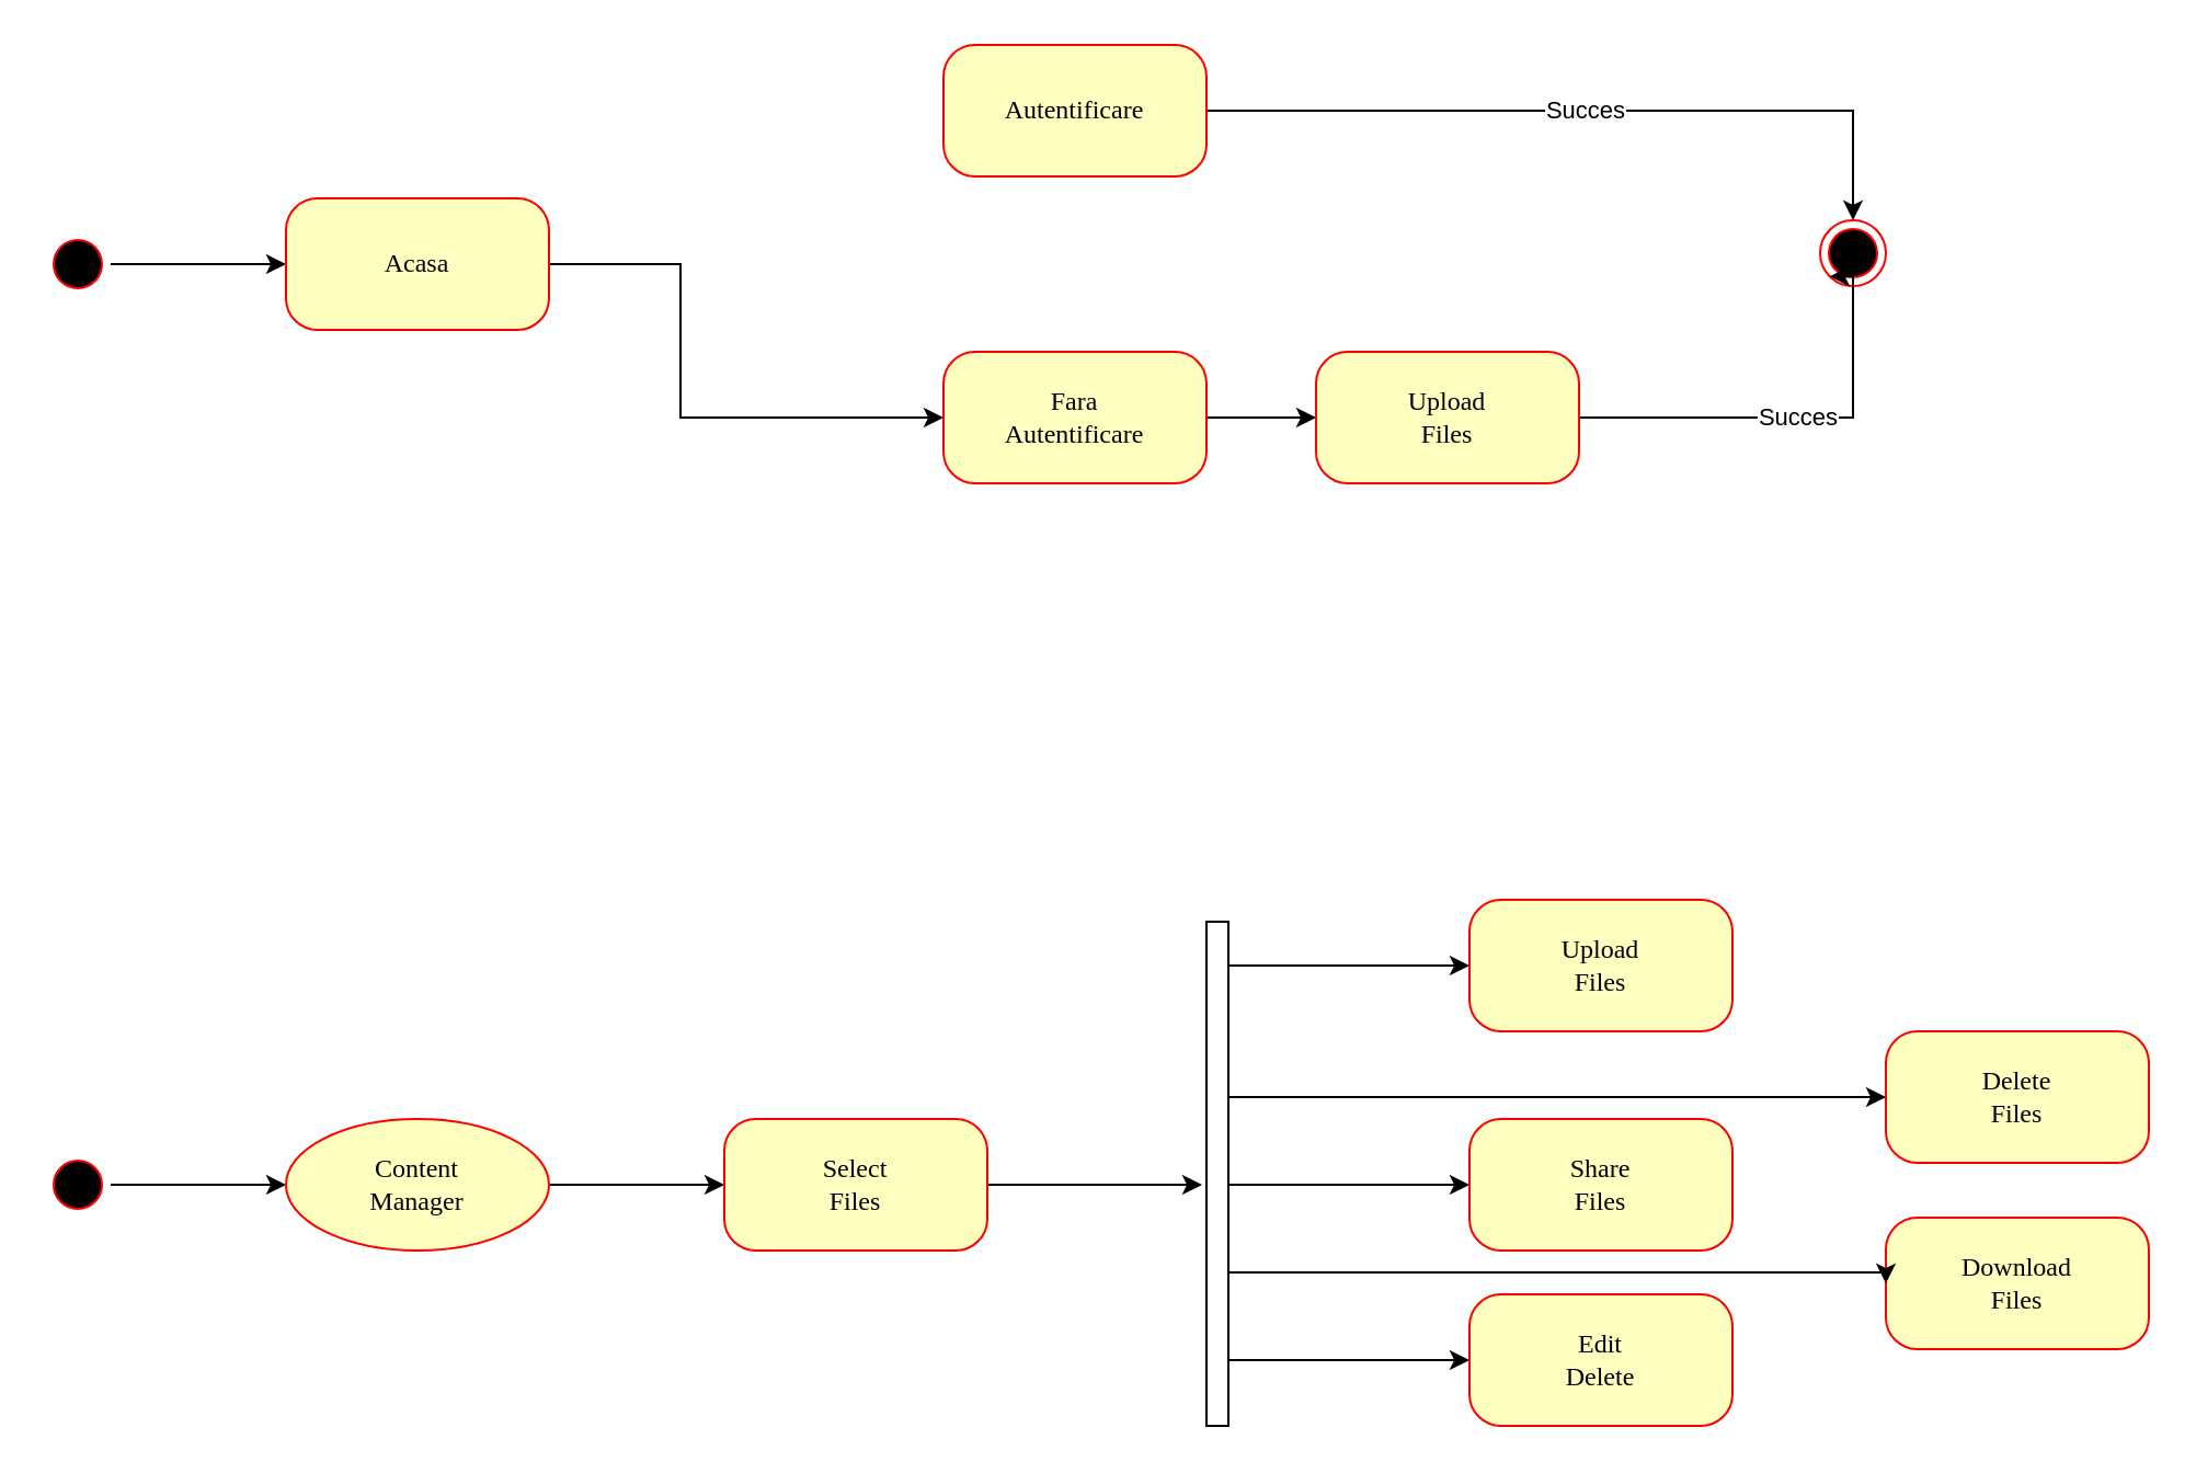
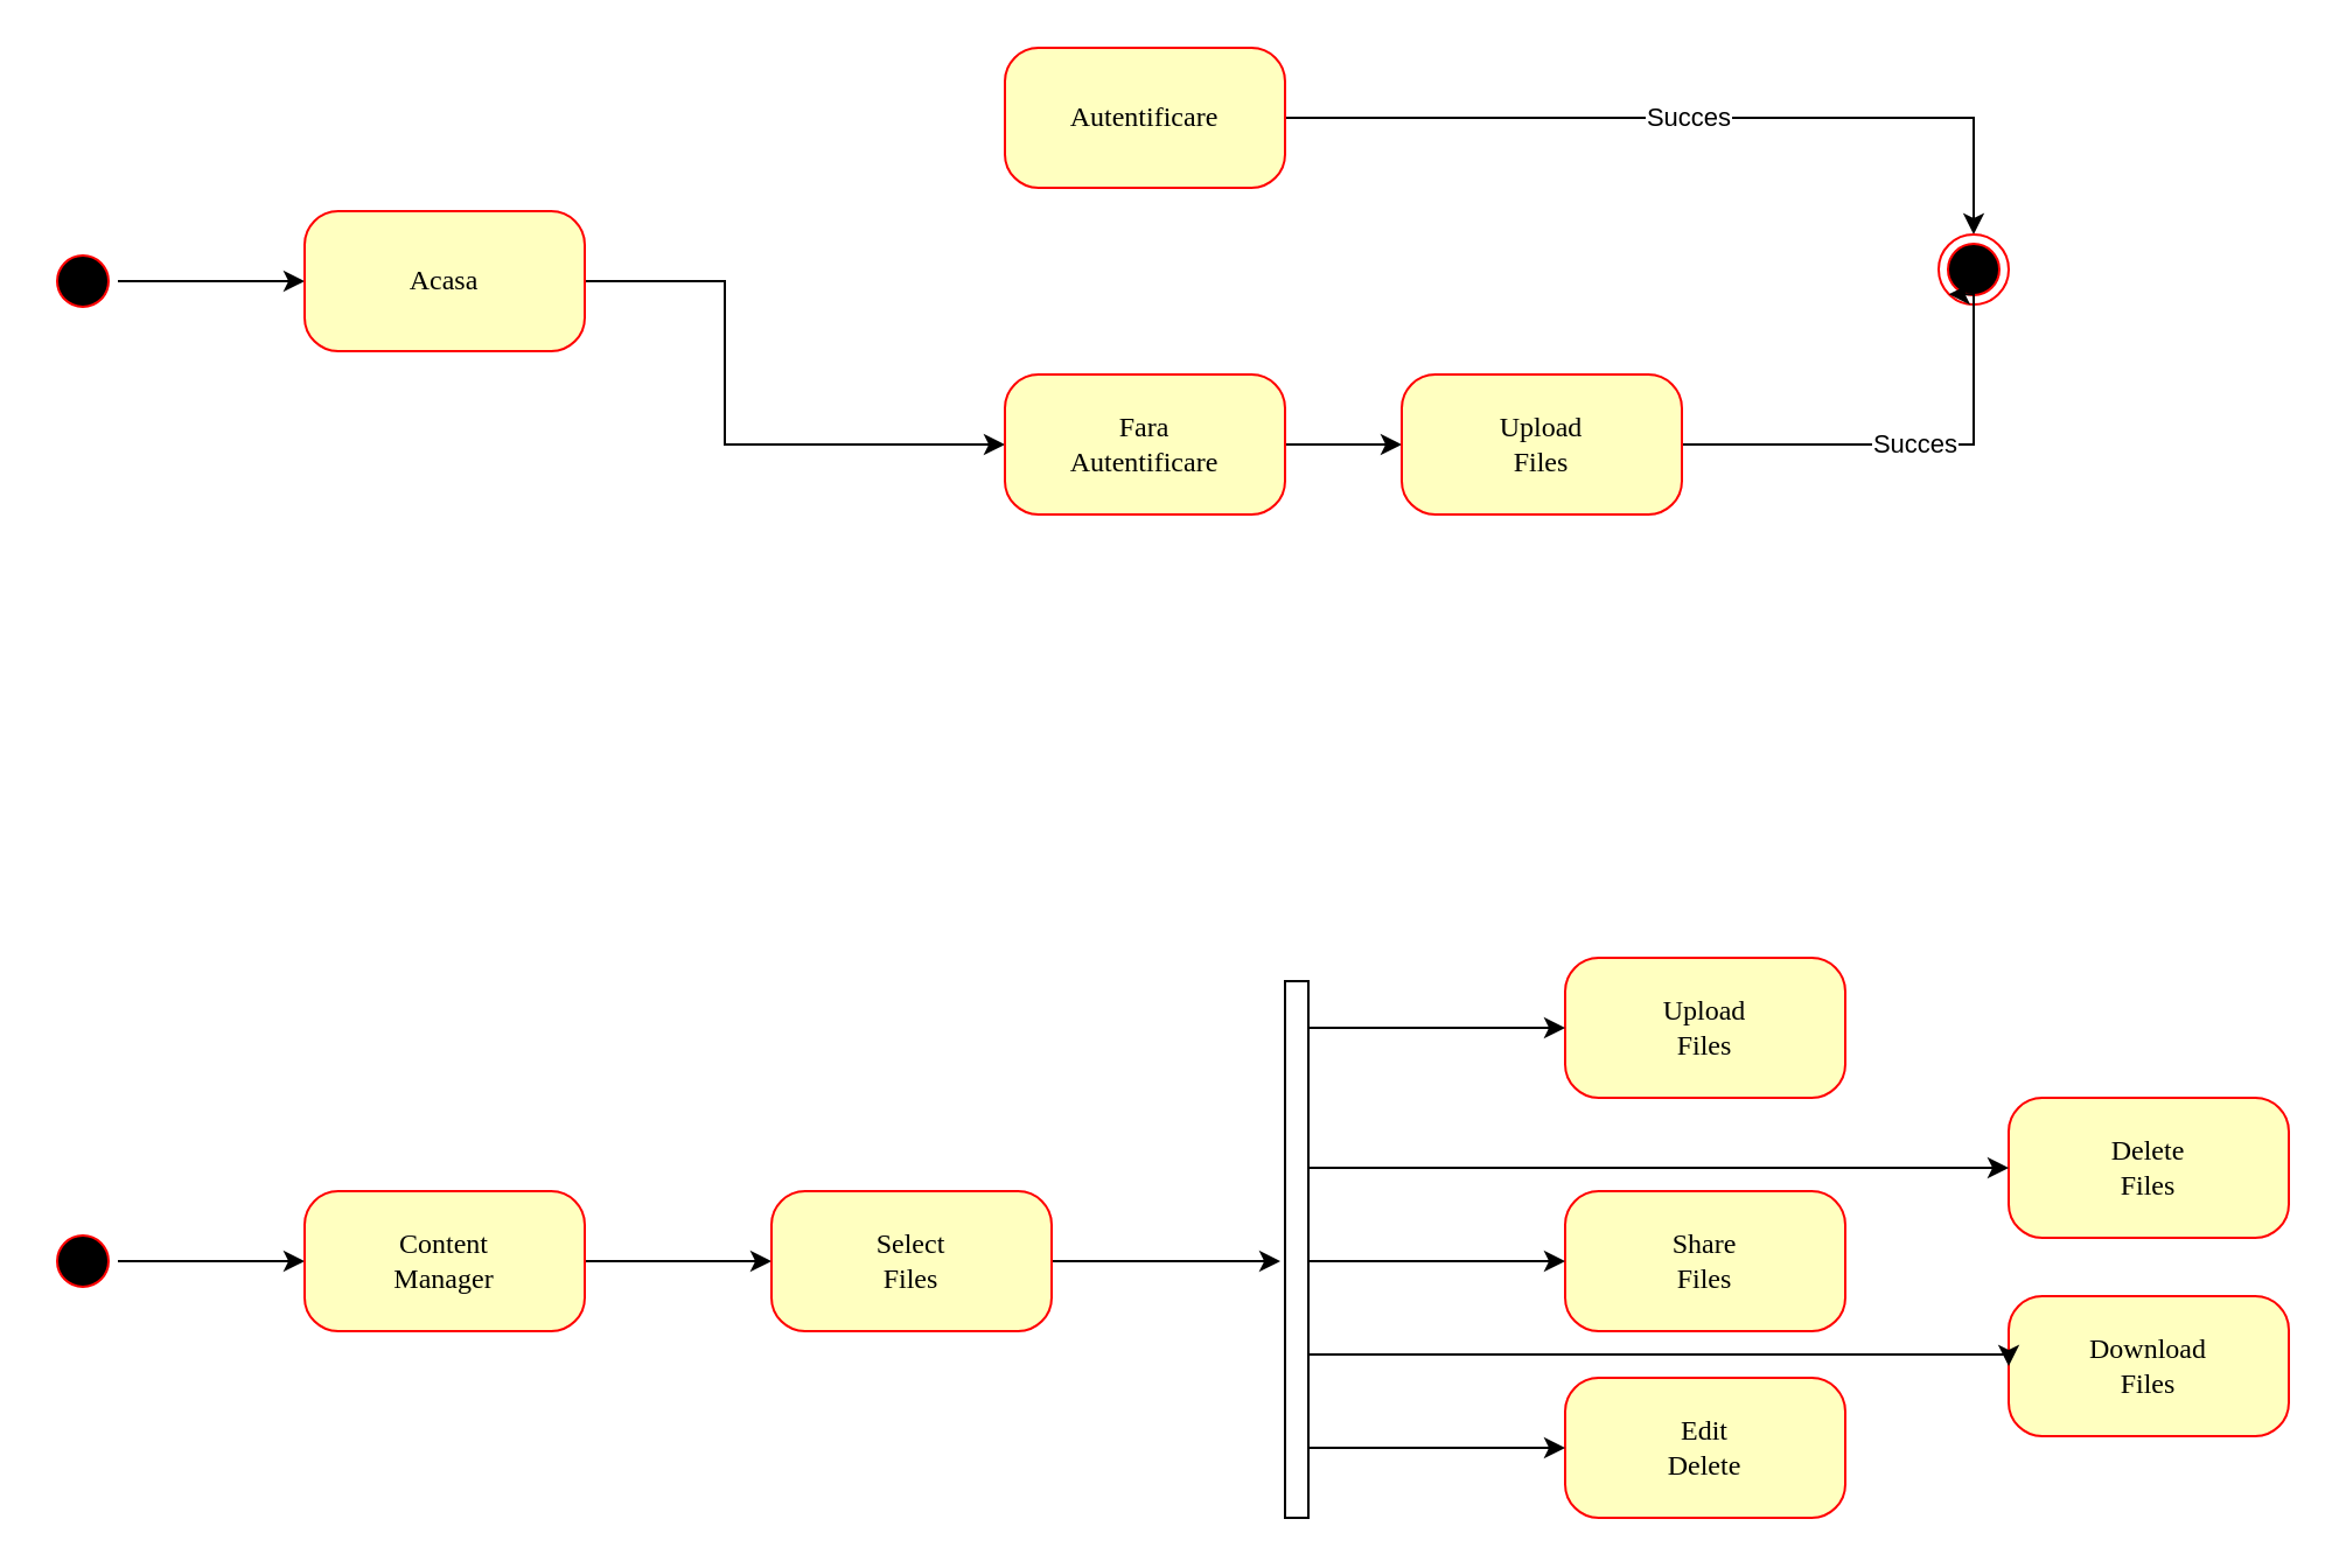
- <mxCell id="16" value="Content&lt;br&gt;Manager&lt;br&gt;" style="ellipse;whiteSpace=wrap;html=1;arcSize=24;fillColor=#ffffc0;strokeColor=#ff0000;shadow=0;comic=0;labelBackgroundColor=none;fontFamily=Verdana;fontSize=12;fontColor=#000000;align=center;" vertex="1" parent="1"><mxGeometry x="130" y="510" width="120" height="60" as="geometry" /></mxCell>
+ <mxCell id="16" value="Content&lt;br&gt;Manager&lt;br&gt;" style="rounded=1;whiteSpace=wrap;html=1;arcSize=24;fillColor=#ffffc0;strokeColor=#ff0000;shadow=0;comic=0;labelBackgroundColor=none;fontFamily=Verdana;fontSize=12;fontColor=#000000;align=center;" vertex="1" parent="1"><mxGeometry x="130" y="510" width="120" height="60" as="geometry" /></mxCell>
